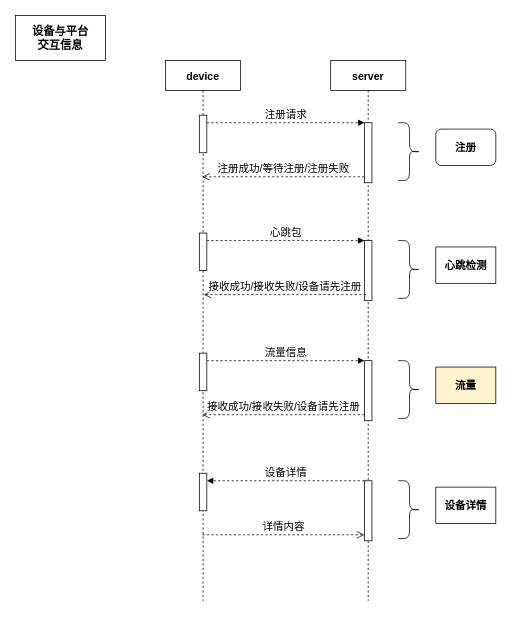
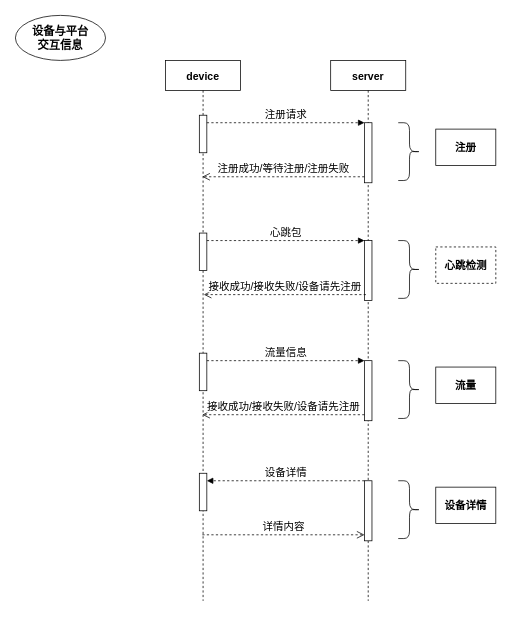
- <mxCell id="28" value="&lt;font style=&quot;font-size: 15px&quot;&gt;&lt;b&gt;设备与平台&lt;br&gt;交互信息&lt;/b&gt;&lt;/font&gt;" style="rounded=0;whiteSpace=wrap;html=1;" parent="1" vertex="1"><mxGeometry x="20" y="20" width="120" height="60" as="geometry" /></mxCell>
+ <mxCell id="28" value="&lt;font style=&quot;font-size: 15px&quot;&gt;&lt;b&gt;设备与平台&lt;br&gt;交互信息&lt;/b&gt;&lt;/font&gt;" style="ellipse;whiteSpace=wrap;html=1;" parent="1" vertex="1"><mxGeometry x="20" y="20" width="120" height="60" as="geometry" /></mxCell>
- <mxCell id="9" value="&lt;font style=&quot;font-size: 14px&quot;&gt;&lt;b&gt;注册&lt;/b&gt;&lt;/font&gt;" style="whiteSpace=wrap;html=1;rounded=1;" parent="1" vertex="1"><mxGeometry x="580" y="171.5" width="80" height="48.5" as="geometry" /></mxCell>
+ <mxCell id="9" value="&lt;font style=&quot;font-size: 14px&quot;&gt;&lt;b&gt;注册&lt;/b&gt;&lt;/font&gt;" style="rounded=0;whiteSpace=wrap;html=1;" parent="1" vertex="1"><mxGeometry x="580" y="171.5" width="80" height="48.5" as="geometry" /></mxCell>
- <mxCell id="15" value="&lt;font style=&quot;font-size: 14px&quot;&gt;&lt;b&gt;心跳检测&lt;/b&gt;&lt;/font&gt;" style="rounded=0;whiteSpace=wrap;html=1;" parent="1" vertex="1"><mxGeometry x="580" y="328.5" width="80" height="48.5" as="geometry" /></mxCell>
+ <mxCell id="15" value="&lt;font style=&quot;font-size: 14px&quot;&gt;&lt;b&gt;心跳检测&lt;/b&gt;&lt;/font&gt;" style="rounded=0;whiteSpace=wrap;html=1;dashed=1;" parent="1" vertex="1"><mxGeometry x="580" y="328.5" width="80" height="48.5" as="geometry" /></mxCell>
- <mxCell id="21" value="&lt;font style=&quot;font-size: 14px&quot;&gt;&lt;b&gt;流量&lt;/b&gt;&lt;/font&gt;" style="rounded=0;whiteSpace=wrap;html=1;fillColor=#fff2cc;" parent="1" vertex="1"><mxGeometry x="580" y="488.5" width="80" height="48.5" as="geometry" /></mxCell>
+ <mxCell id="21" value="&lt;font style=&quot;font-size: 14px&quot;&gt;&lt;b&gt;流量&lt;/b&gt;&lt;/font&gt;" style="rounded=0;whiteSpace=wrap;html=1;" parent="1" vertex="1"><mxGeometry x="580" y="488.5" width="80" height="48.5" as="geometry" /></mxCell>
